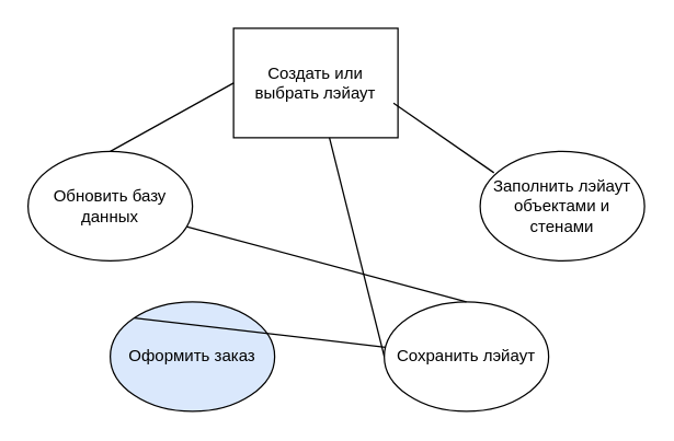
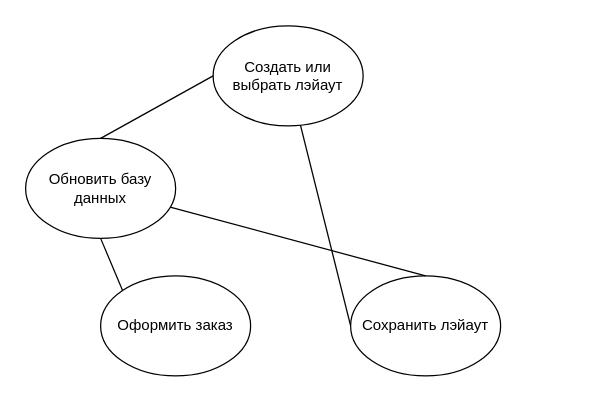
- <mxCell id="2" value="Создать или выбрать лэйаут" style="whiteSpace=wrap;html=1;rounded=0;" vertex="1" parent="1"><mxGeometry x="170" y="20" width="120" height="80" as="geometry" /></mxCell>
+ <mxCell id="2" value="Создать или выбрать лэйаут" style="ellipse;whiteSpace=wrap;html=1;" vertex="1" parent="1"><mxGeometry x="170" y="20" width="120" height="80" as="geometry" /></mxCell>
- <mxCell id="7" value="" style="endArrow=none;html=1;rounded=0;entryX=0.973;entryY=0.683;entryDx=0;entryDy=0;entryPerimeter=0;exitX=0.084;exitY=0.195;exitDx=0;exitDy=0;exitPerimeter=0;" edge="1" parent="1" source="3" target="2"><mxGeometry width="50" height="50" relative="1" as="geometry"><mxPoint x="150" y="210" as="sourcePoint" /><mxPoint x="200" y="160" as="targetPoint" /></mxGeometry></mxCell>
- <mxCell id="3" value="Заполнить лэйаут объектами и стенами" style="ellipse;whiteSpace=wrap;html=1;" vertex="1" parent="1"><mxGeometry x="350" y="110" width="120" height="80" as="geometry" /></mxCell>
- <mxCell id="10" value="" style="endArrow=none;html=1;rounded=0;exitX=0;exitY=0;exitDx=0;exitDy=0;" edge="1" parent="1" source="5" target="4"><mxGeometry width="50" height="50" relative="1" as="geometry"><mxPoint x="290" y="270" as="sourcePoint" /><mxPoint x="210" y="270" as="targetPoint" /></mxGeometry></mxCell>
+ <mxCell id="10" value="" style="endArrow=none;html=1;rounded=0;entryX=0.5;entryY=1;entryDx=0;entryDy=0;exitX=0;exitY=0;exitDx=0;exitDy=0;" edge="1" parent="1" source="5" target="6"><mxGeometry width="50" height="50" relative="1" as="geometry"><mxPoint x="290" y="270" as="sourcePoint" /><mxPoint x="210" y="270" as="targetPoint" /></mxGeometry></mxCell>
- <mxCell id="5" value="Оформить заказ" style="ellipse;whiteSpace=wrap;html=1;fillColor=#dae8fc;" vertex="1" parent="1"><mxGeometry x="80" y="220" width="120" height="80" as="geometry" /></mxCell>
+ <mxCell id="5" value="Оформить заказ" style="ellipse;whiteSpace=wrap;html=1;" vertex="1" parent="1"><mxGeometry x="80" y="220" width="120" height="80" as="geometry" /></mxCell>
